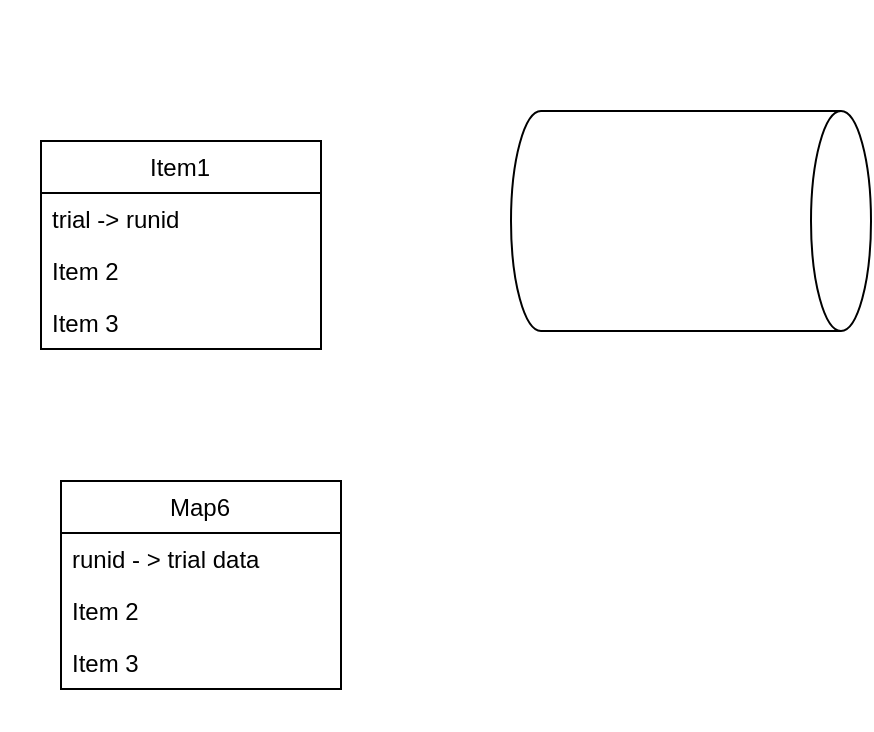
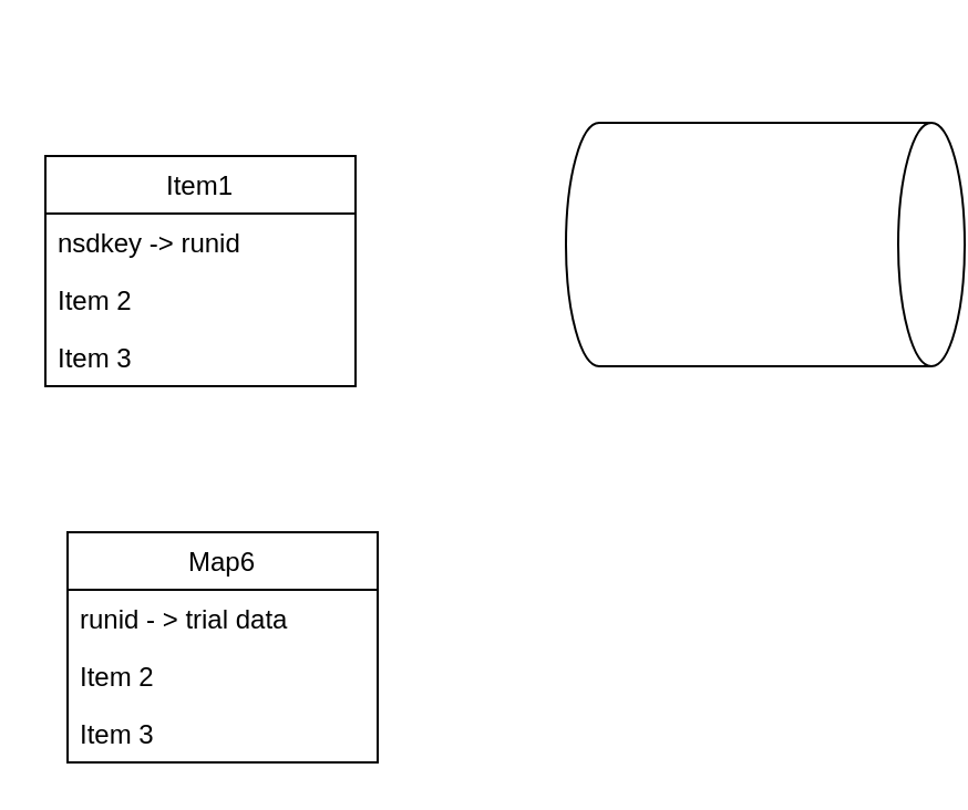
- <mxCell id="4" value="trial -&gt; runid" style="text;strokeColor=none;fillColor=none;align=left;verticalAlign=top;spacingLeft=4;spacingRight=4;overflow=hidden;rotatable=0;points=[[0,0.5],[1,0.5]];portConstraint=eastwest;" vertex="1" parent="3"><mxGeometry y="26" width="140" height="26" as="geometry" /></mxCell>
+ <mxCell id="4" value="nsdkey -&gt; runid" style="text;strokeColor=none;fillColor=none;align=left;verticalAlign=top;spacingLeft=4;spacingRight=4;overflow=hidden;rotatable=0;points=[[0,0.5],[1,0.5]];portConstraint=eastwest;" vertex="1" parent="3"><mxGeometry y="26" width="140" height="26" as="geometry" /></mxCell>
